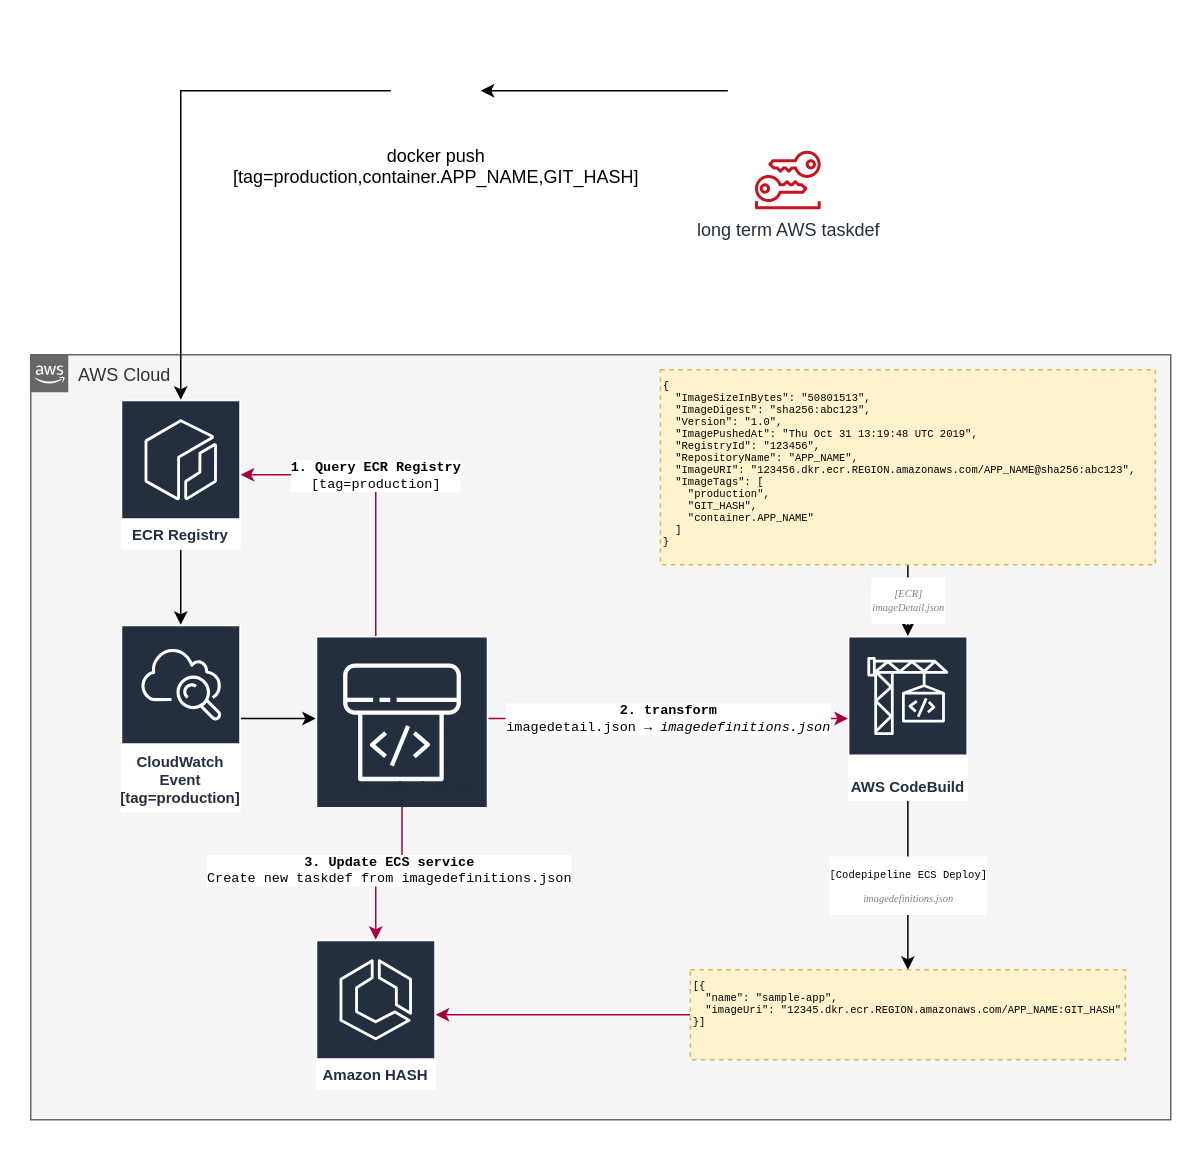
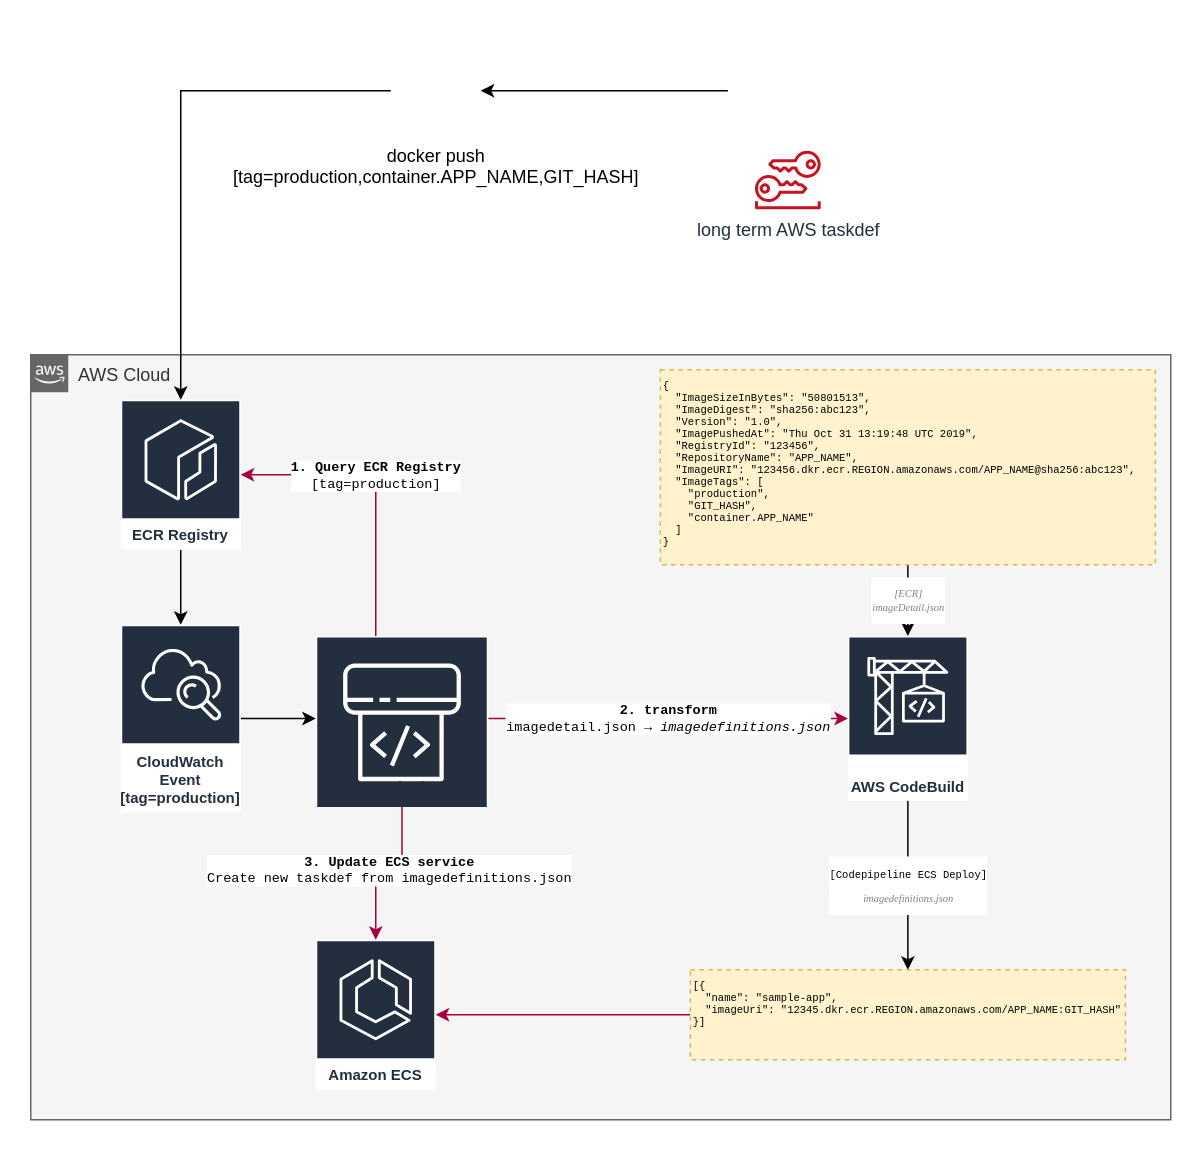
- <mxCell id="22" value="Amazon HASH" style="outlineConnect=0;fontColor=#232F3E;gradientColor=none;strokeColor=#ffffff;fillColor=#232F3E;dashed=0;verticalLabelPosition=middle;verticalAlign=bottom;align=center;html=1;whiteSpace=wrap;fontSize=10;fontStyle=1;spacing=3;shape=mxgraph.aws4.productIcon;prIcon=mxgraph.aws4.ecs;shadow=0;" parent="1" vertex="1"><mxGeometry x="210" y="626" width="80" height="100" as="geometry" /></mxCell>
+ <mxCell id="22" value="Amazon ECS" style="outlineConnect=0;fontColor=#232F3E;gradientColor=none;strokeColor=#ffffff;fillColor=#232F3E;dashed=0;verticalLabelPosition=middle;verticalAlign=bottom;align=center;html=1;whiteSpace=wrap;fontSize=10;fontStyle=1;spacing=3;shape=mxgraph.aws4.productIcon;prIcon=mxgraph.aws4.ecs;shadow=0;" parent="1" vertex="1"><mxGeometry x="210" y="626" width="80" height="100" as="geometry" /></mxCell>
